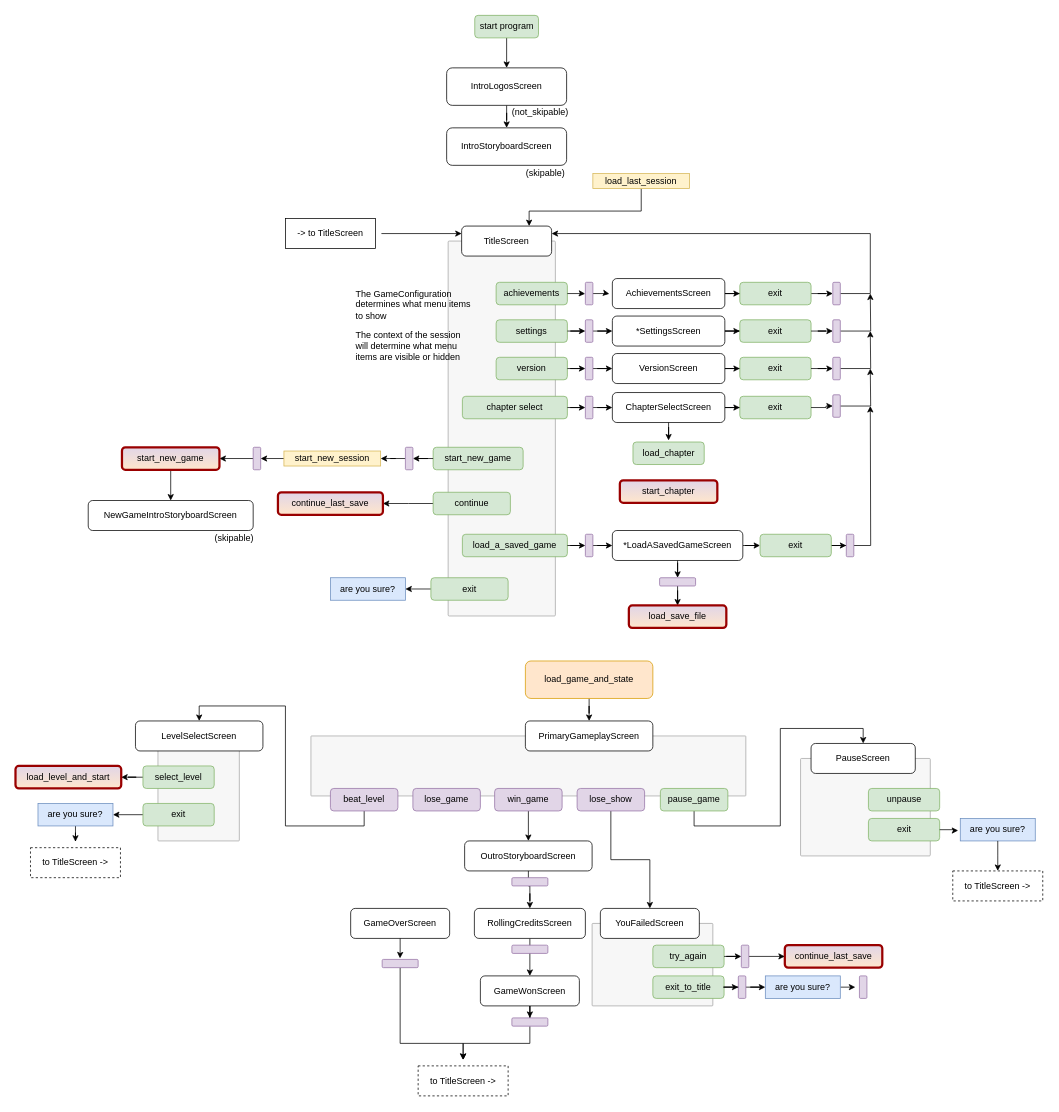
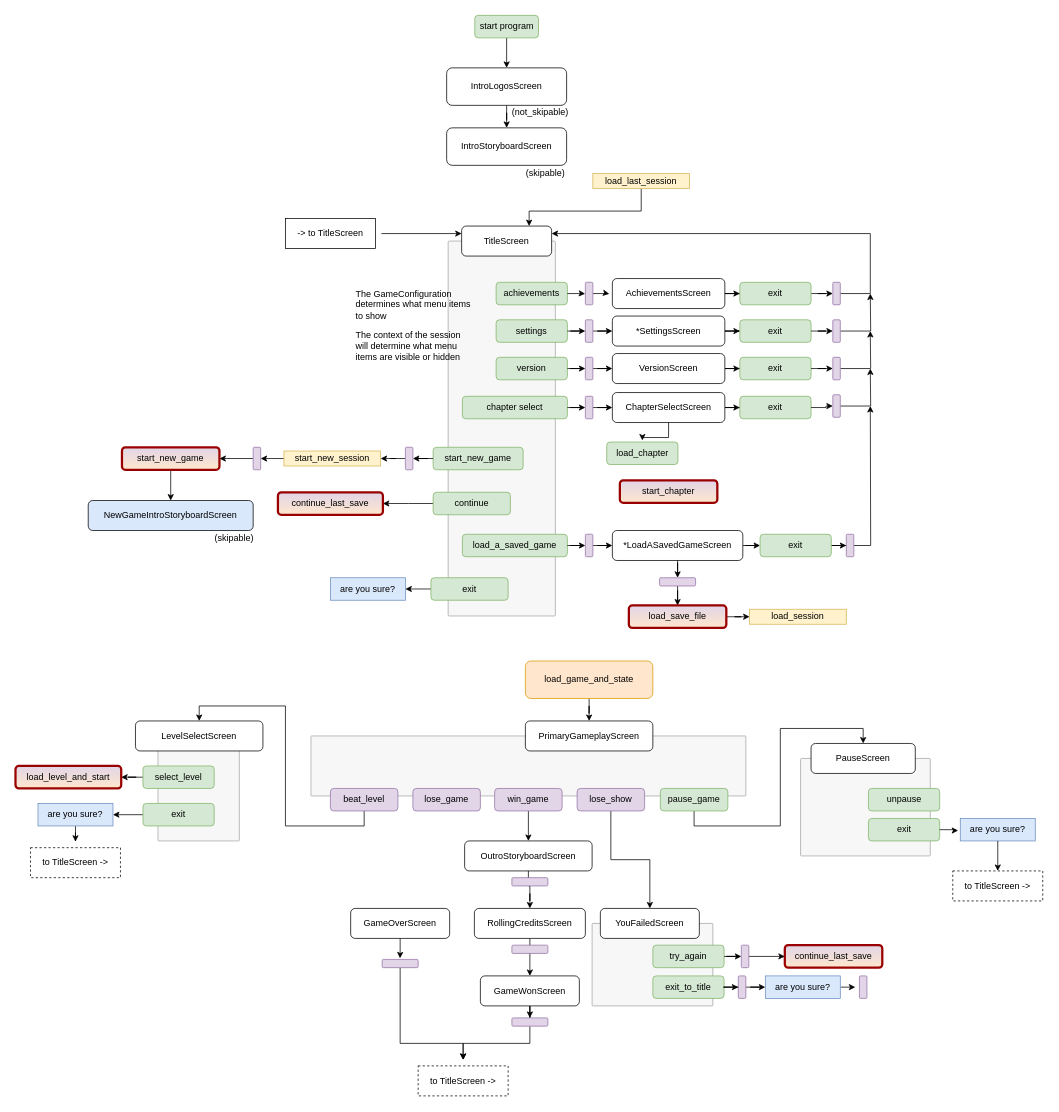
- <mxCell id="64" value="load_chapter" style="rounded=1;whiteSpace=wrap;html=1;fontSize=12;glass=0;strokeWidth=1;shadow=0;fillColor=#d5e8d4;strokeColor=#82b366;" parent="1" vertex="1"><mxGeometry x="843.5" y="589" width="95" height="30" as="geometry" /></mxCell>
+ <mxCell id="64" value="load_chapter" style="rounded=1;whiteSpace=wrap;html=1;fontSize=12;glass=0;strokeWidth=1;shadow=0;fillColor=#d5e8d4;strokeColor=#82b366;" parent="1" vertex="1"><mxGeometry x="808.5" y="589" width="95" height="30" as="geometry" /></mxCell>
- <mxCell id="55" value="NewGameIntroStoryboardScreen" style="rounded=1;whiteSpace=wrap;html=1;fontSize=12;glass=0;strokeWidth=1;shadow=0;" parent="1" vertex="1"><mxGeometry x="117" y="667" width="220" height="40" as="geometry" /></mxCell>
+ <mxCell id="55" value="NewGameIntroStoryboardScreen" style="rounded=1;whiteSpace=wrap;html=1;fontSize=12;glass=0;strokeWidth=1;shadow=0;fillColor=#dae8fc;" parent="1" vertex="1"><mxGeometry x="117" y="667" width="220" height="40" as="geometry" /></mxCell>
+ <mxCell id="99" style="edgeStyle=orthogonalEdgeStyle;rounded=0;orthogonalLoop=1;jettySize=auto;html=1;entryX=0;entryY=0.5;entryDx=0;entryDy=0;" parent="1" source="100" target="149" edge="1"><mxGeometry relative="1" as="geometry" /></mxCell>
+ <mxCell id="149" value="load_session" style="rounded=0;whiteSpace=wrap;html=1;fillColor=#fff2cc;strokeColor=#d6b656;" parent="1" vertex="1"><mxGeometry x="999" y="812" width="129" height="20" as="geometry" /></mxCell>
